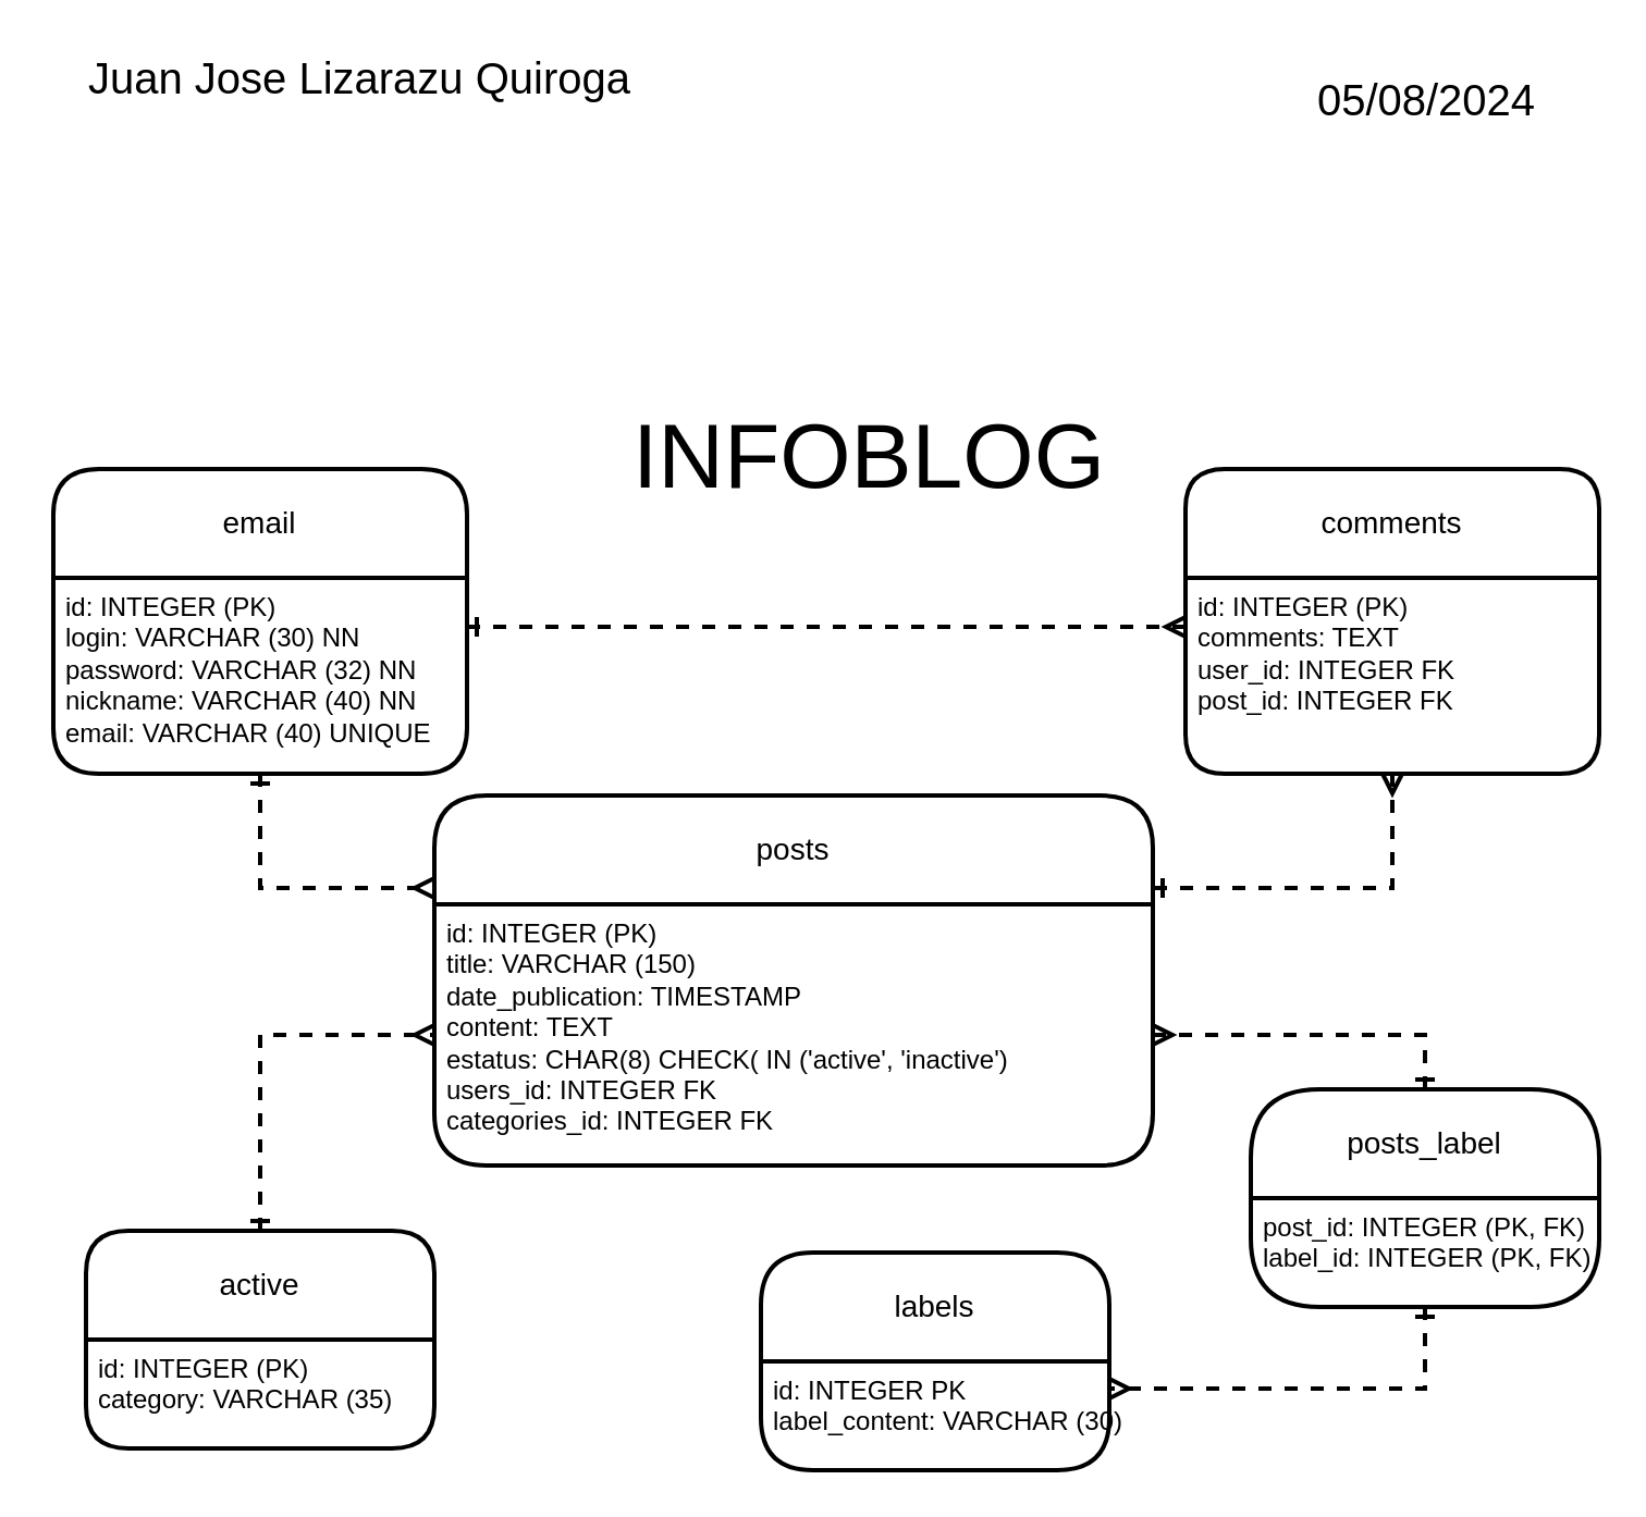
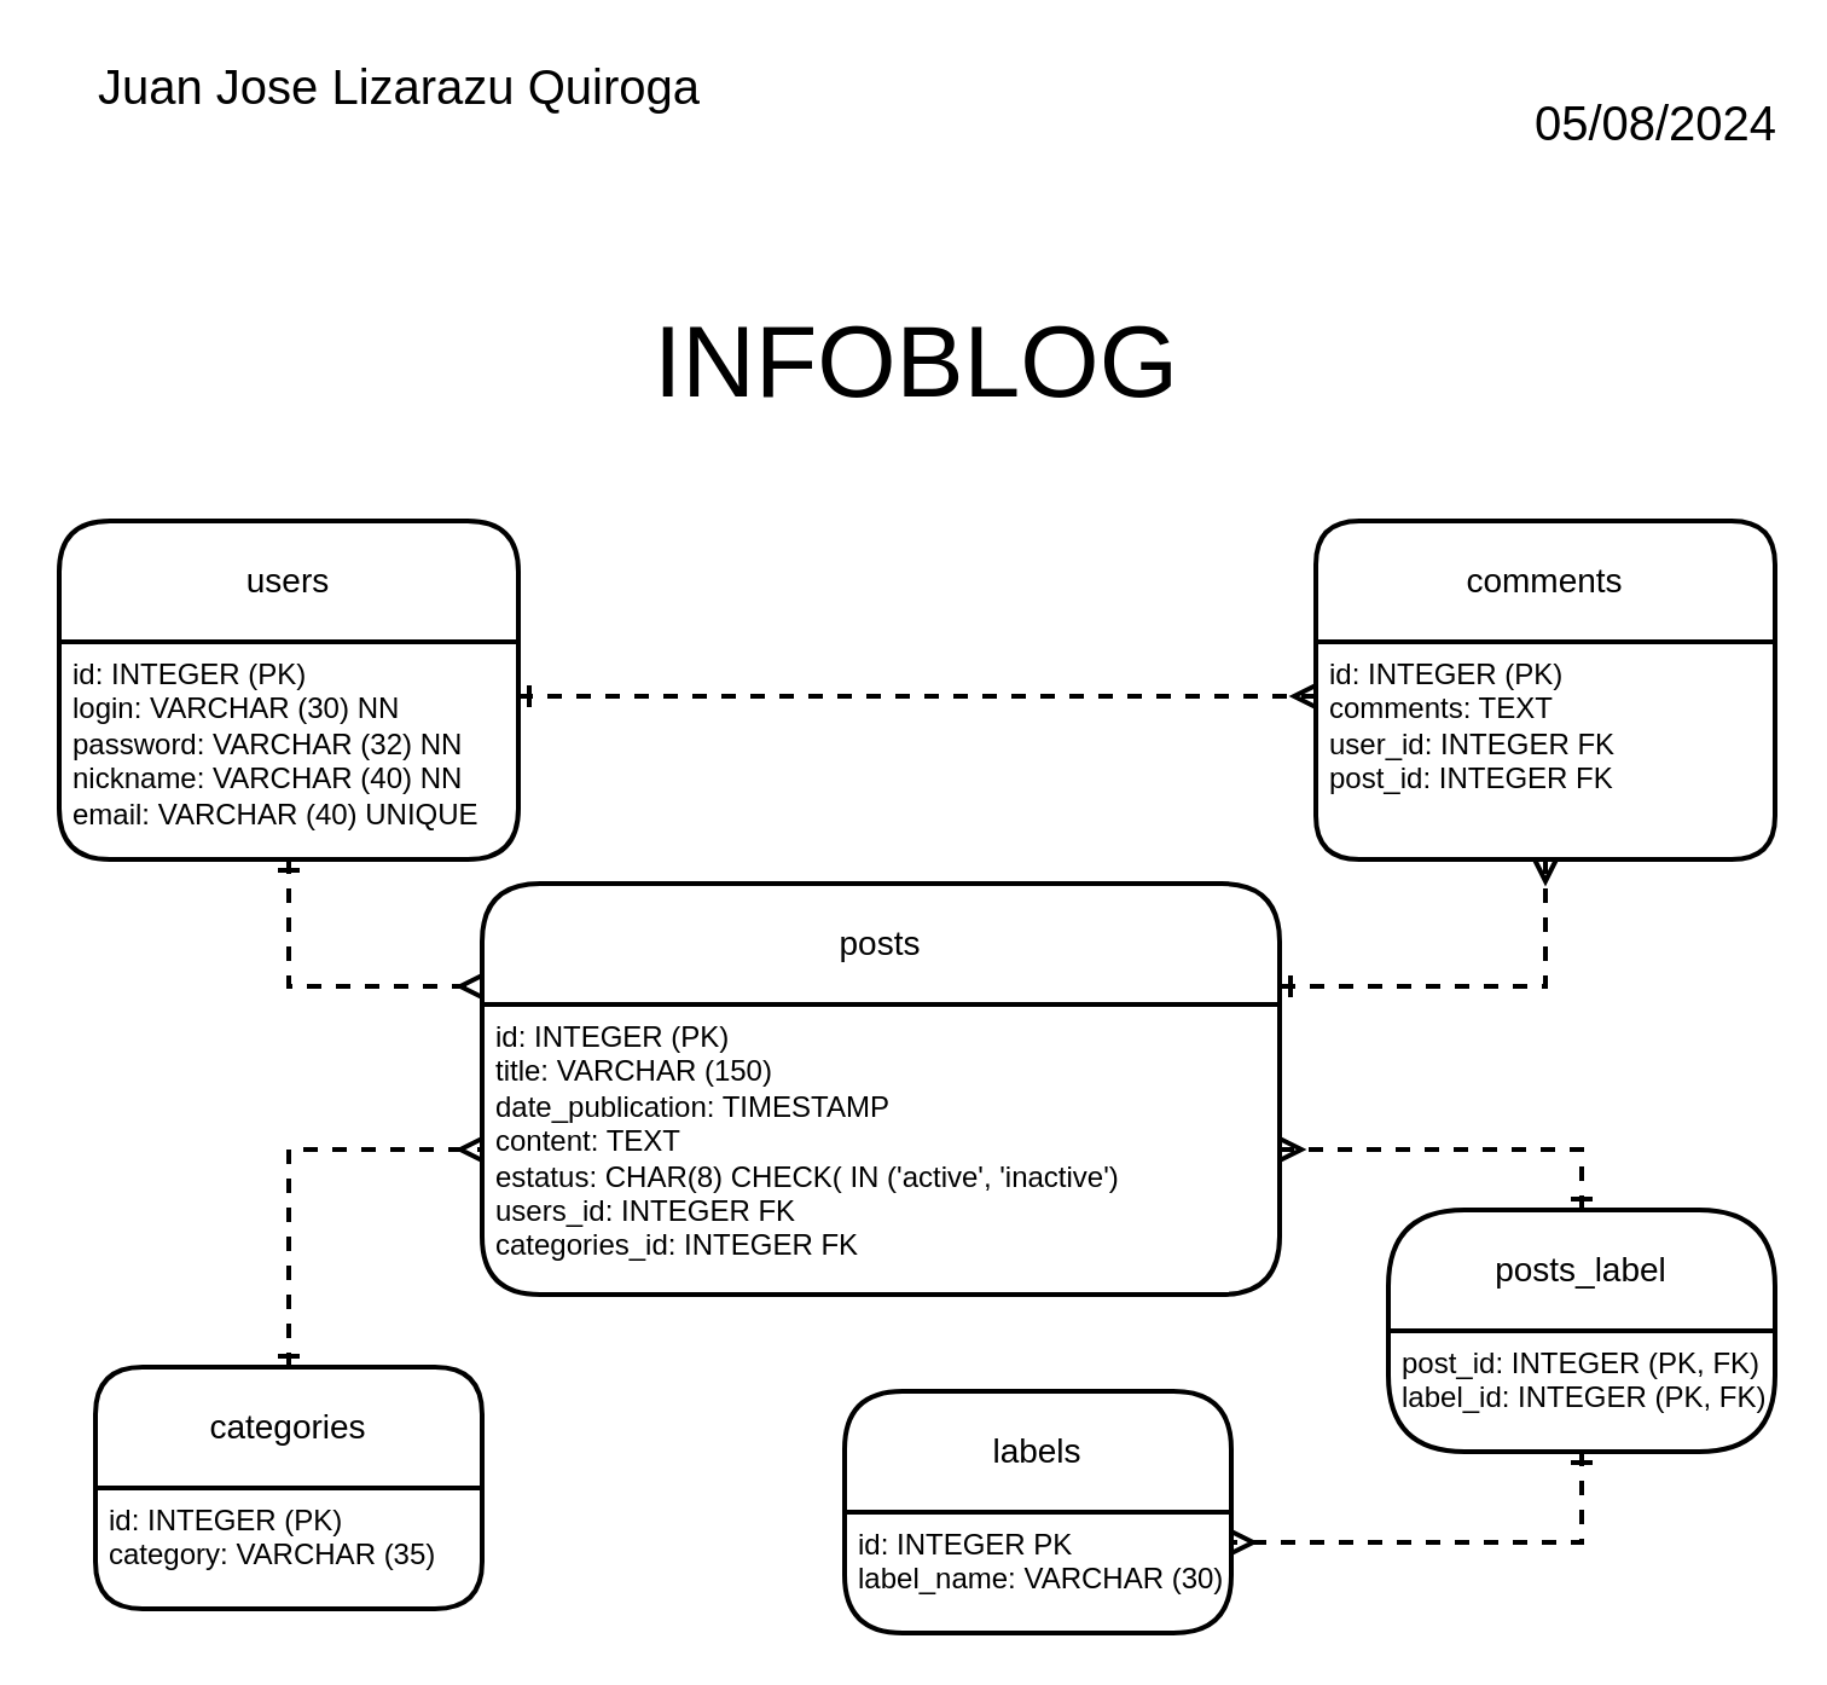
- <mxCell id="22" value="&lt;font style=&quot;font-size: 20px;&quot;&gt;05/08/2024&lt;/font&gt;" style="text;html=1;align=center;verticalAlign=middle;whiteSpace=wrap;rounded=0;" vertex="1" parent="1"><mxGeometry x="625" y="30" width="60" height="30" as="geometry" /></mxCell>
+ <mxCell id="22" value="&lt;font style=&quot;font-size: 20px;&quot;&gt;05/08/2024&lt;/font&gt;" style="text;html=1;align=center;verticalAlign=middle;whiteSpace=wrap;rounded=0;" vertex="1" parent="1"><mxGeometry x="655" y="35" width="60" height="30" as="geometry" /></mxCell>
- <mxCell id="20" value="&lt;font style=&quot;font-size: 42px;&quot;&gt;INFOBLOG&lt;/font&gt;" style="text;html=1;align=center;verticalAlign=middle;whiteSpace=wrap;rounded=0;" vertex="1" parent="1"><mxGeometry x="284" y="125" width="230" height="170" as="geometry" /></mxCell>
+ <mxCell id="20" value="&lt;font style=&quot;font-size: 42px;&quot;&gt;INFOBLOG&lt;/font&gt;" style="text;html=1;align=center;verticalAlign=middle;whiteSpace=wrap;rounded=0;" vertex="1" parent="1"><mxGeometry x="264" y="65" width="230" height="170" as="geometry" /></mxCell>
- <mxCell id="2" value="email" style="swimlane;childLayout=stackLayout;horizontal=1;startSize=50;horizontalStack=0;rounded=1;fontSize=14;fontStyle=0;strokeWidth=2;resizeParent=0;resizeLast=1;shadow=0;dashed=0;align=center;arcSize=14;whiteSpace=wrap;html=1;" vertex="1" parent="1"><mxGeometry x="24" y="215" width="190" height="140" as="geometry" /></mxCell>
+ <mxCell id="2" value="users" style="swimlane;childLayout=stackLayout;horizontal=1;startSize=50;horizontalStack=0;rounded=1;fontSize=14;fontStyle=0;strokeWidth=2;resizeParent=0;resizeLast=1;shadow=0;dashed=0;align=center;arcSize=14;whiteSpace=wrap;html=1;" vertex="1" parent="1"><mxGeometry x="24" y="215" width="190" height="140" as="geometry" /></mxCell>
- <mxCell id="9" value="active" style="swimlane;childLayout=stackLayout;horizontal=1;startSize=50;horizontalStack=0;rounded=1;fontSize=14;fontStyle=0;strokeWidth=2;resizeParent=0;resizeLast=1;shadow=0;dashed=0;align=center;arcSize=13;whiteSpace=wrap;html=1;" vertex="1" parent="1"><mxGeometry x="39" y="565" width="160" height="100" as="geometry" /></mxCell>
+ <mxCell id="9" value="categories" style="swimlane;childLayout=stackLayout;horizontal=1;startSize=50;horizontalStack=0;rounded=1;fontSize=14;fontStyle=0;strokeWidth=2;resizeParent=0;resizeLast=1;shadow=0;dashed=0;align=center;arcSize=13;whiteSpace=wrap;html=1;" vertex="1" parent="1"><mxGeometry x="39" y="565" width="160" height="100" as="geometry" /></mxCell>
- <mxCell id="12" value="id: INTEGER PK&lt;div&gt;label_content: VARCHAR (30)&lt;/div&gt;" style="align=left;strokeColor=none;fillColor=none;spacingLeft=4;fontSize=12;verticalAlign=top;resizable=0;rotatable=0;part=1;html=1;" vertex="1" parent="11"><mxGeometry y="50" width="160" height="50" as="geometry" /></mxCell>
+ <mxCell id="12" value="id: INTEGER PK&lt;div&gt;label_name: VARCHAR (30)&lt;/div&gt;" style="align=left;strokeColor=none;fillColor=none;spacingLeft=4;fontSize=12;verticalAlign=top;resizable=0;rotatable=0;part=1;html=1;" vertex="1" parent="11"><mxGeometry y="50" width="160" height="50" as="geometry" /></mxCell>
